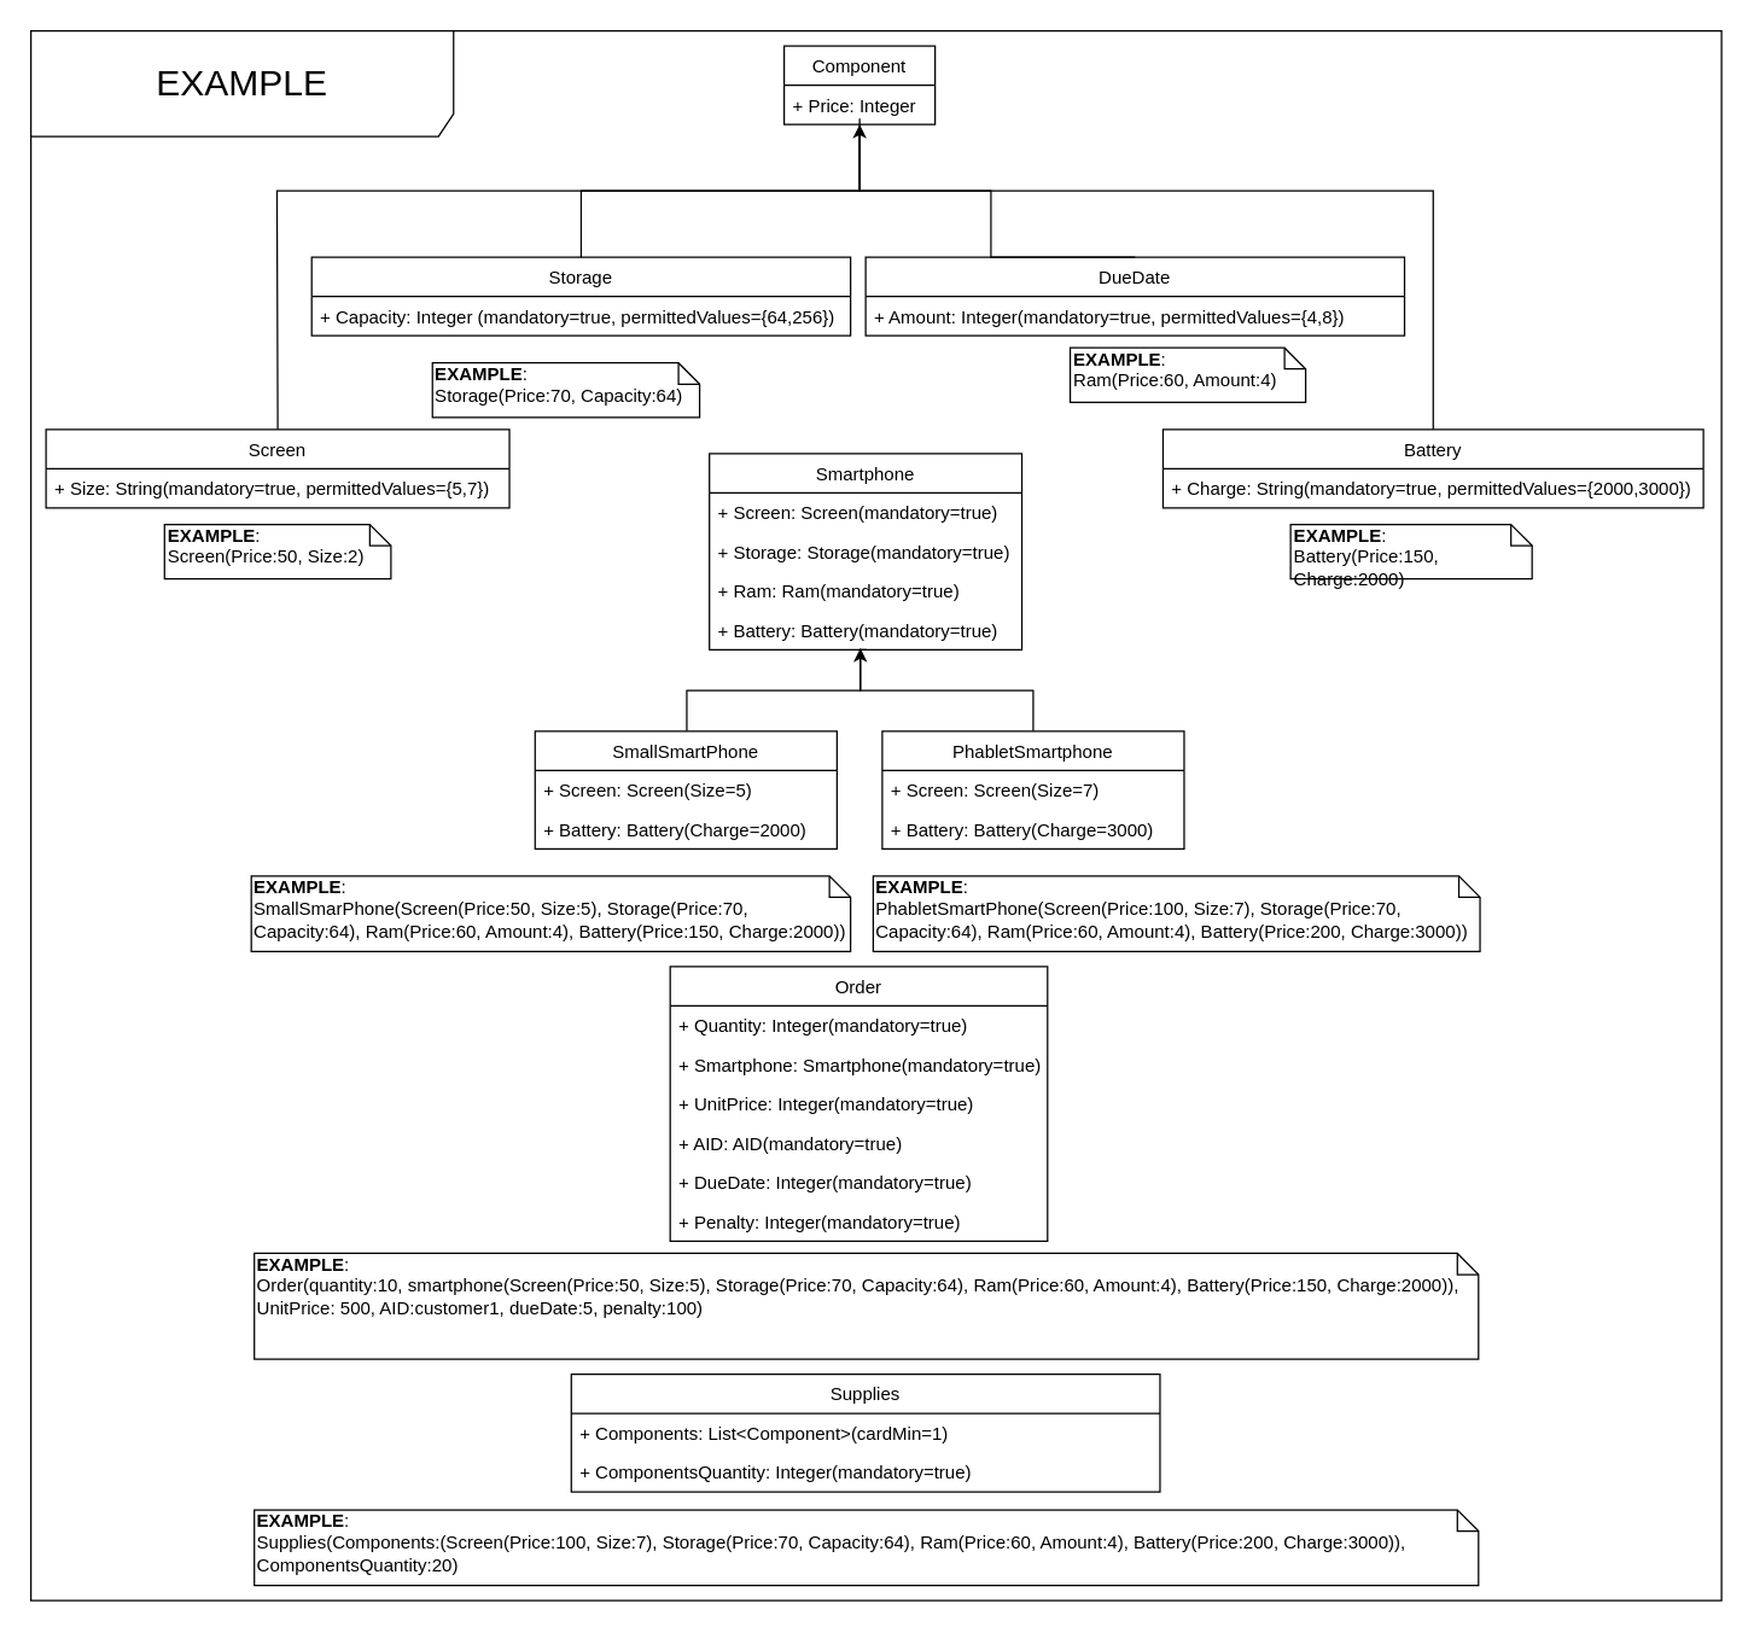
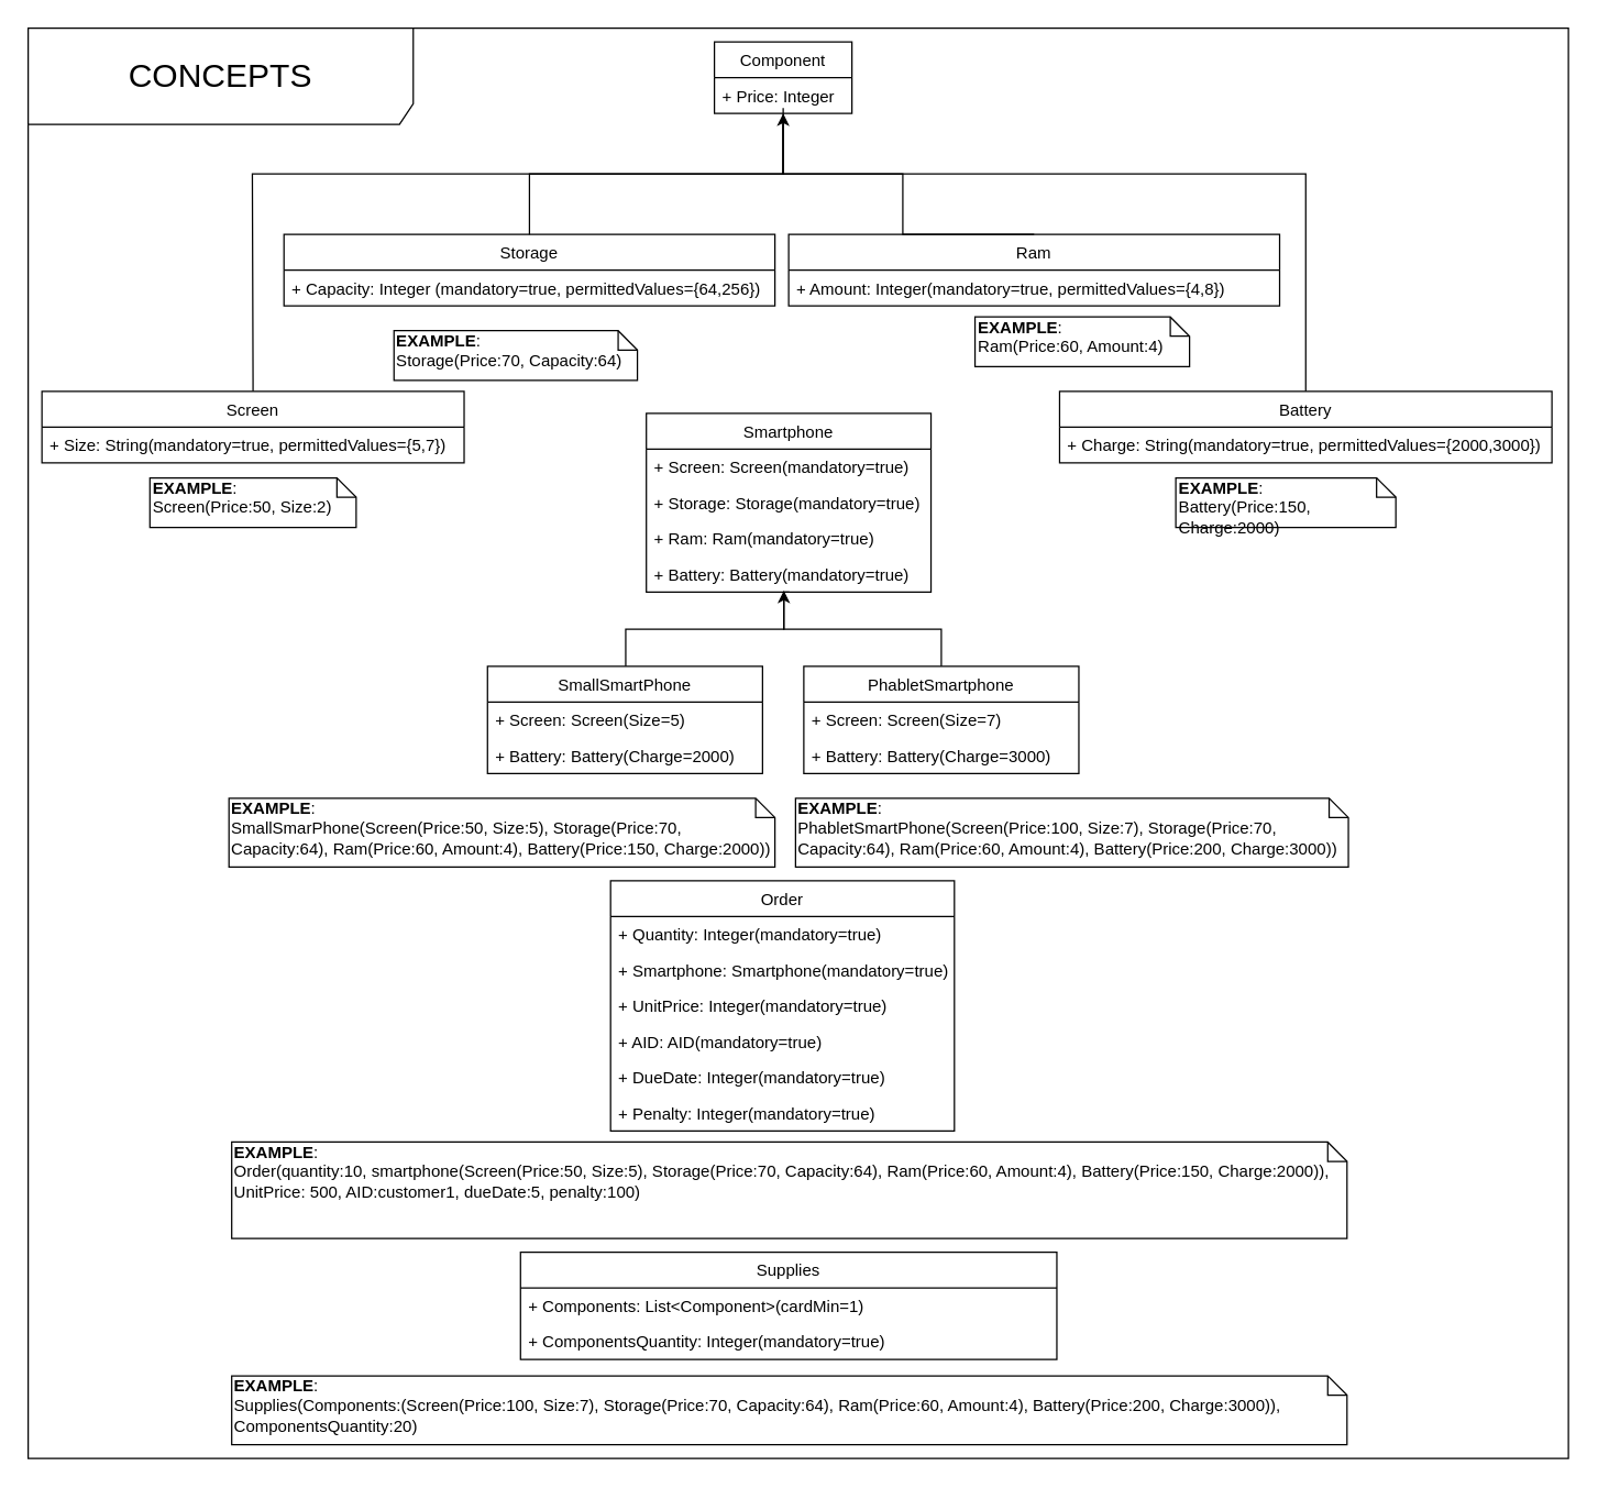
- <mxCell id="37" value="&lt;font style=&quot;font-size: 24px&quot;&gt;EXAMPLE&lt;/font&gt;" style="shape=umlFrame;whiteSpace=wrap;html=1;width=280;height=70;" parent="1" vertex="1"><mxGeometry x="20" y="20" width="1120" height="1040" as="geometry" /></mxCell>
+ <mxCell id="37" value="&lt;font style=&quot;font-size: 24px&quot;&gt;CONCEPTS&lt;/font&gt;" style="shape=umlFrame;whiteSpace=wrap;html=1;width=280;height=70;" parent="1" vertex="1"><mxGeometry x="20" y="20" width="1120" height="1040" as="geometry" /></mxCell>
- <mxCell id="46" value="DueDate" style="swimlane;fontStyle=0;childLayout=stackLayout;horizontal=1;startSize=26;fillColor=none;horizontalStack=0;resizeParent=1;resizeParentMax=0;resizeLast=0;collapsible=1;marginBottom=0;" parent="1" vertex="1"><mxGeometry x="573" y="170" width="357" height="52" as="geometry" /></mxCell>
+ <mxCell id="46" value="Ram" style="swimlane;fontStyle=0;childLayout=stackLayout;horizontal=1;startSize=26;fillColor=none;horizontalStack=0;resizeParent=1;resizeParentMax=0;resizeLast=0;collapsible=1;marginBottom=0;" parent="1" vertex="1"><mxGeometry x="573" y="170" width="357" height="52" as="geometry" /></mxCell>
